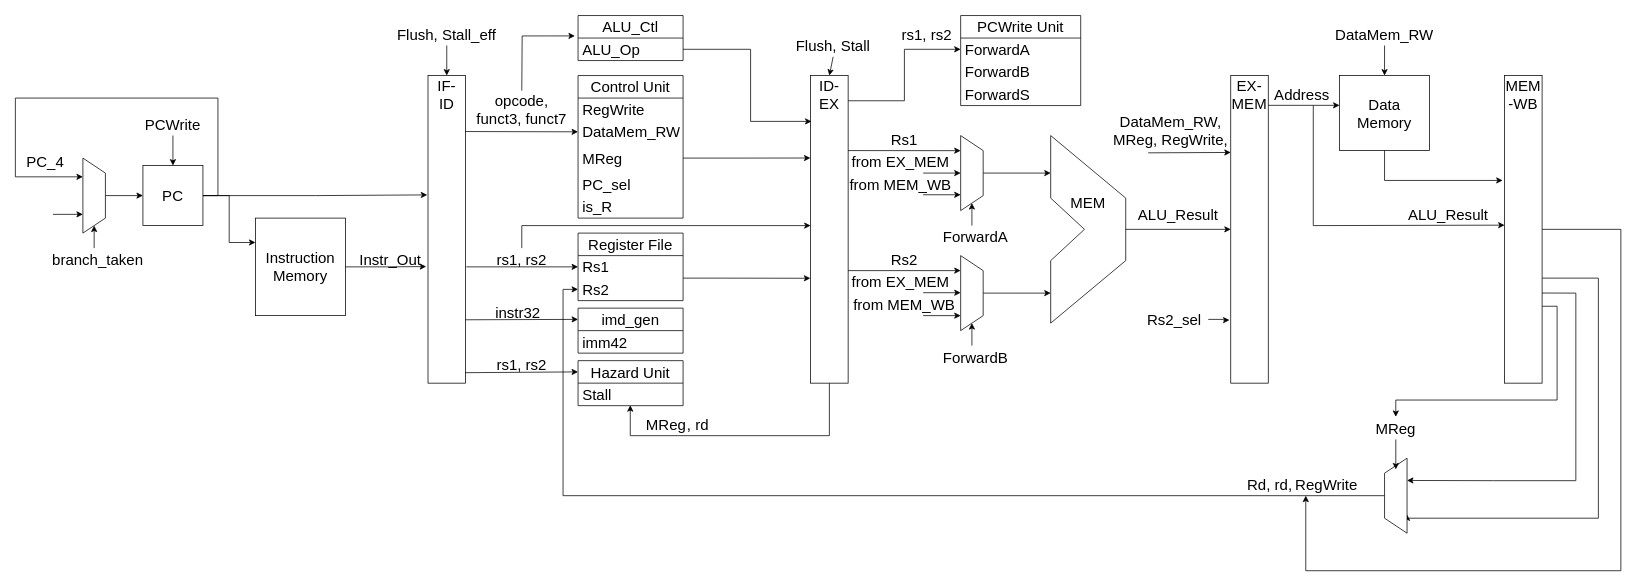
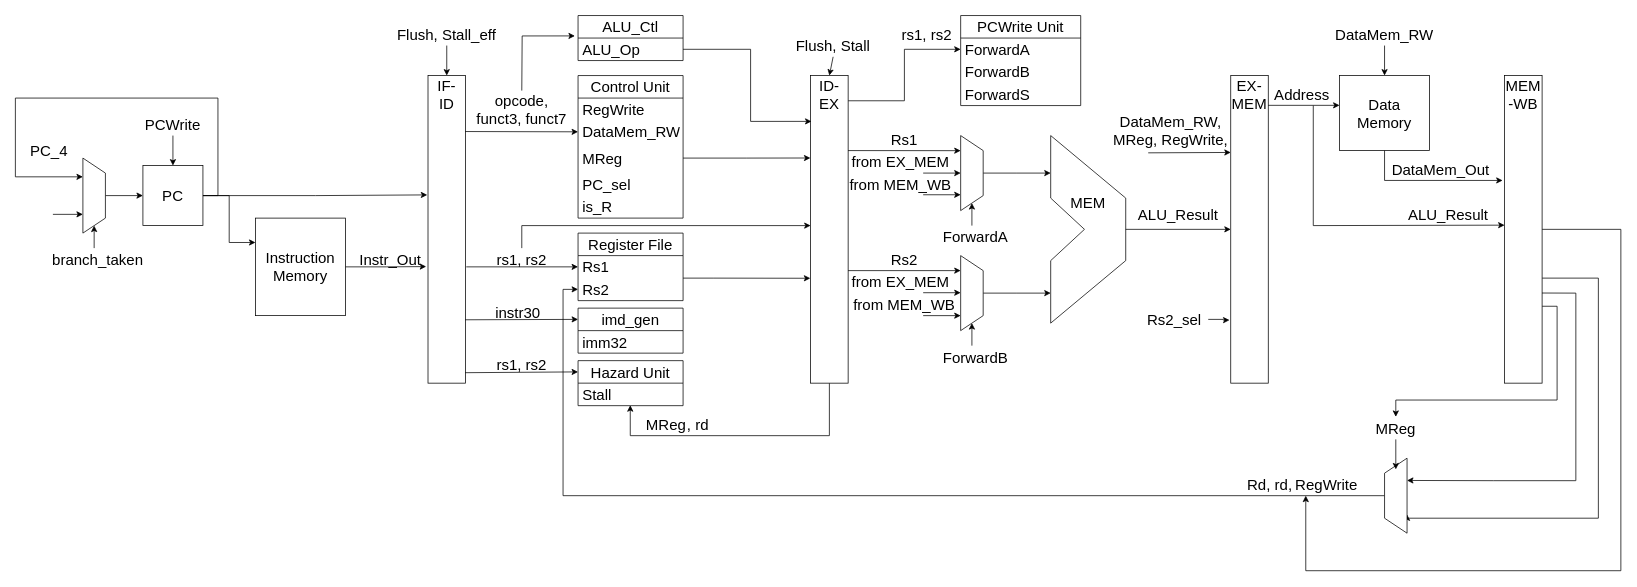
- <mxCell id="11" value="PC_4" style="text;html=1;align=center;verticalAlign=middle;whiteSpace=wrap;rounded=0;strokeWidth=4;fontSize=20;" parent="1" vertex="1"><mxGeometry x="30" y="200" width="60" height="30" as="geometry" /></mxCell>
+ <mxCell id="11" value="PC_4" style="text;html=1;align=center;verticalAlign=middle;whiteSpace=wrap;rounded=0;strokeWidth=4;fontSize=20;" parent="1" vertex="1"><mxGeometry x="35" y="185" width="60" height="30" as="geometry" /></mxCell>
+ <mxCell id="113" value="DataMem_Out" style="text;html=1;align=center;verticalAlign=middle;whiteSpace=wrap;rounded=0;fontSize=20;" vertex="1" parent="1"><mxGeometry x="1860" y="210" width="120" height="30" as="geometry" /></mxCell>
- <mxCell id="54" value="instr32" style="text;html=1;align=center;verticalAlign=middle;whiteSpace=wrap;rounded=0;fontSize=20;" parent="1" vertex="1"><mxGeometry x="620" y="400" width="140" height="30" as="geometry" /></mxCell>
+ <mxCell id="54" value="instr30" style="text;html=1;align=center;verticalAlign=middle;whiteSpace=wrap;rounded=0;fontSize=20;" parent="1" vertex="1"><mxGeometry x="620" y="400" width="140" height="30" as="geometry" /></mxCell>
- <mxCell id="52" value="imm42" style="text;strokeColor=none;fillColor=none;align=left;verticalAlign=middle;spacingLeft=4;spacingRight=4;overflow=hidden;points=[[0,0.5],[1,0.5]];portConstraint=eastwest;rotatable=0;whiteSpace=wrap;html=1;fontSize=20;fontColor=light-dark(#000000,#FFFFFF);" parent="51" vertex="1"><mxGeometry y="30" width="140" height="30" as="geometry" /></mxCell>
+ <mxCell id="52" value="imm32" style="text;strokeColor=none;fillColor=none;align=left;verticalAlign=middle;spacingLeft=4;spacingRight=4;overflow=hidden;points=[[0,0.5],[1,0.5]];portConstraint=eastwest;rotatable=0;whiteSpace=wrap;html=1;fontSize=20;fontColor=light-dark(#000000,#FFFFFF);" parent="51" vertex="1"><mxGeometry y="30" width="140" height="30" as="geometry" /></mxCell>
